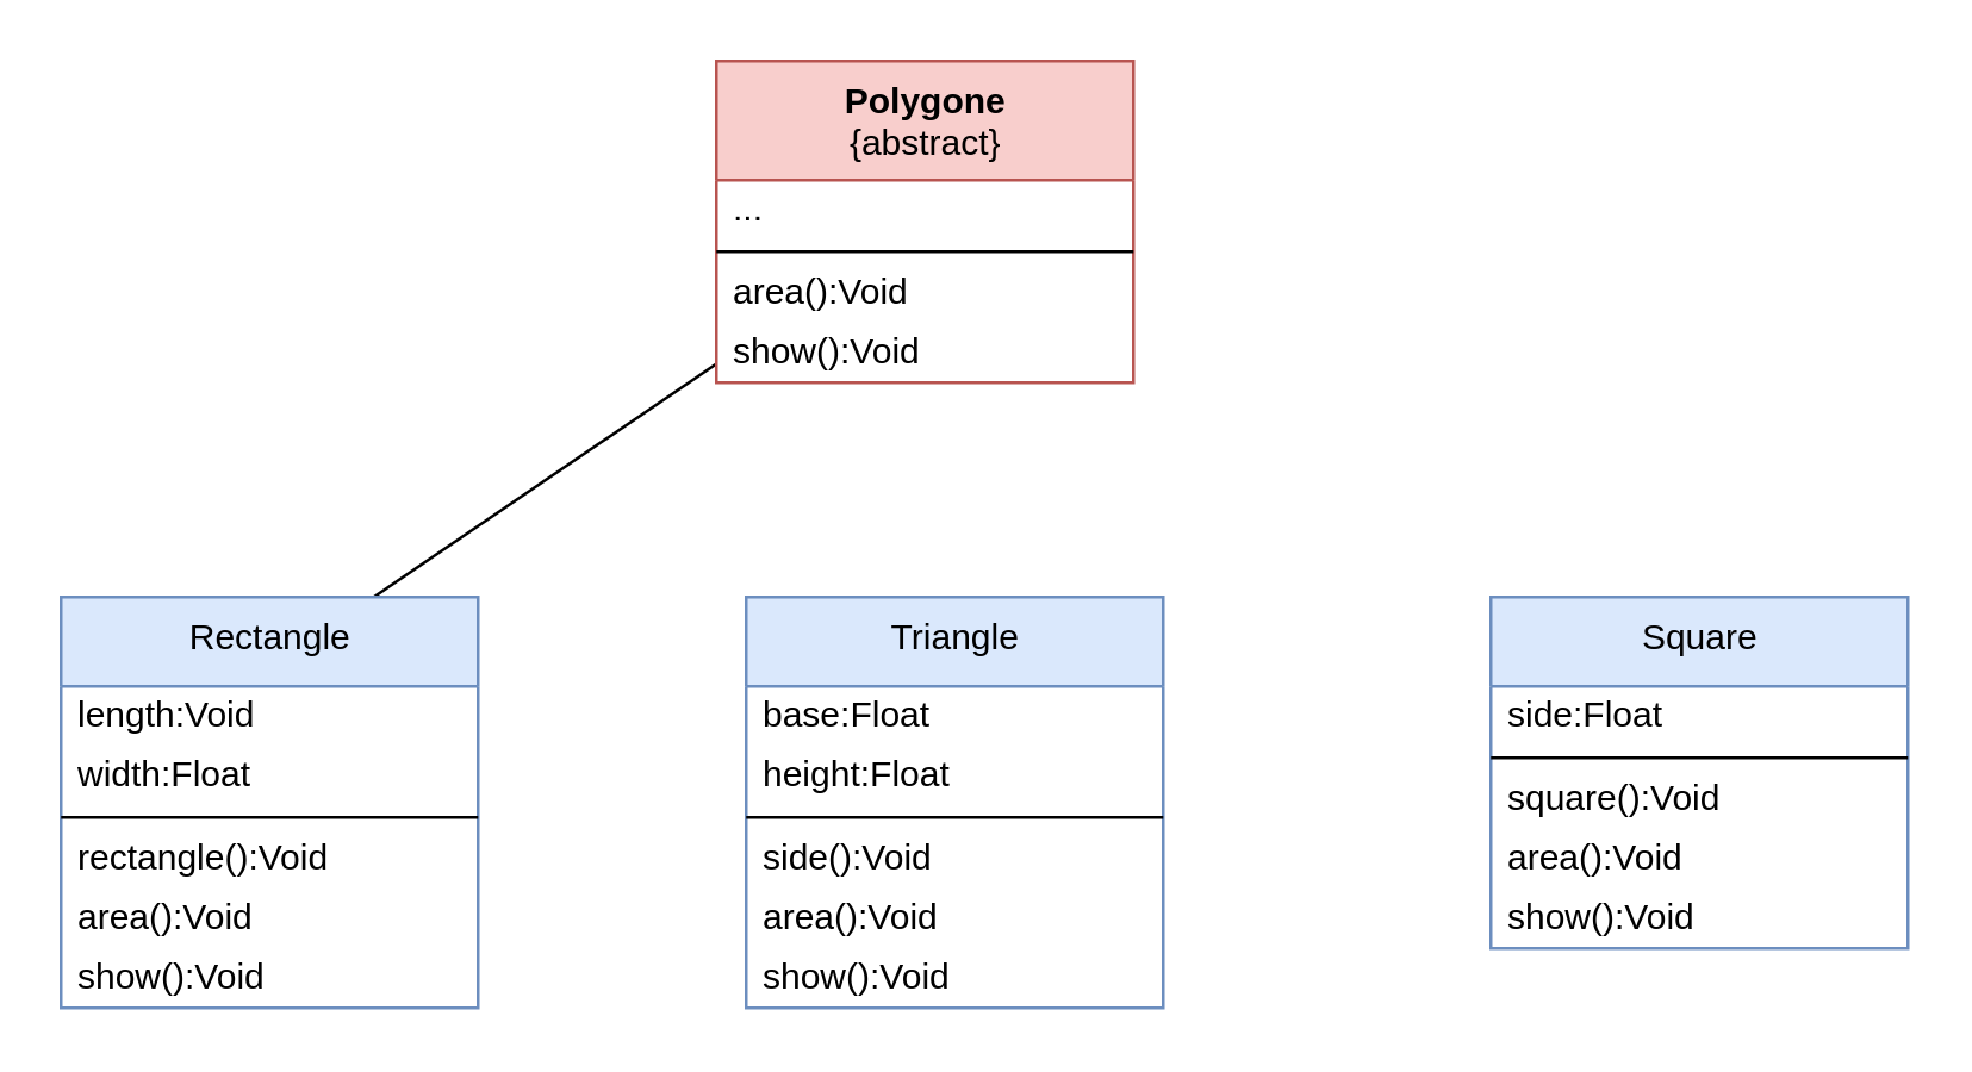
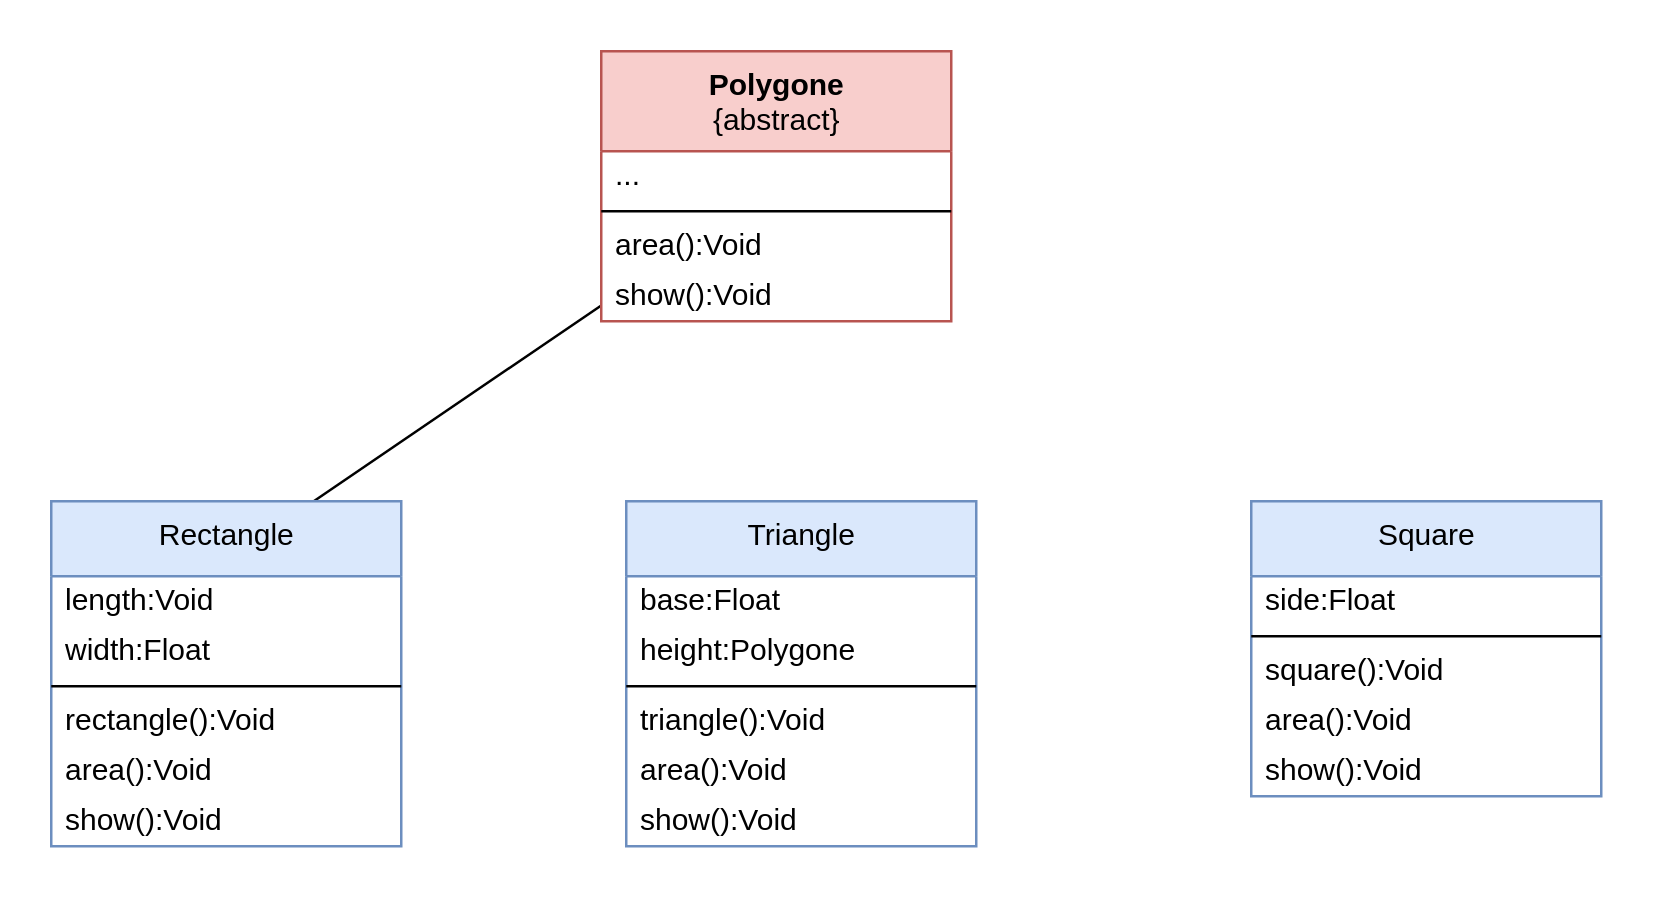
- <mxCell id="17" value="height:Float" style="text;html=1;strokeColor=none;fillColor=none;align=left;verticalAlign=middle;spacingLeft=4;spacingRight=4;overflow=hidden;rotatable=0;points=[[0,0.5],[1,0.5]];portConstraint=eastwest;rounded=0;" vertex="1" parent="15"><mxGeometry y="50" width="140" height="20" as="geometry" /></mxCell>
+ <mxCell id="17" value="height:Polygone" style="text;html=1;strokeColor=none;fillColor=none;align=left;verticalAlign=middle;spacingLeft=4;spacingRight=4;overflow=hidden;rotatable=0;points=[[0,0.5],[1,0.5]];portConstraint=eastwest;rounded=0;" vertex="1" parent="15"><mxGeometry y="50" width="140" height="20" as="geometry" /></mxCell>
- <mxCell id="19" value="side():Void" style="text;html=1;strokeColor=none;fillColor=none;align=left;verticalAlign=middle;spacingLeft=4;spacingRight=4;overflow=hidden;rotatable=0;points=[[0,0.5],[1,0.5]];portConstraint=eastwest;rounded=0;" vertex="1" parent="15"><mxGeometry y="78" width="140" height="20" as="geometry" /></mxCell>
+ <mxCell id="19" value="triangle():Void" style="text;html=1;strokeColor=none;fillColor=none;align=left;verticalAlign=middle;spacingLeft=4;spacingRight=4;overflow=hidden;rotatable=0;points=[[0,0.5],[1,0.5]];portConstraint=eastwest;rounded=0;" vertex="1" parent="15"><mxGeometry y="78" width="140" height="20" as="geometry" /></mxCell>
